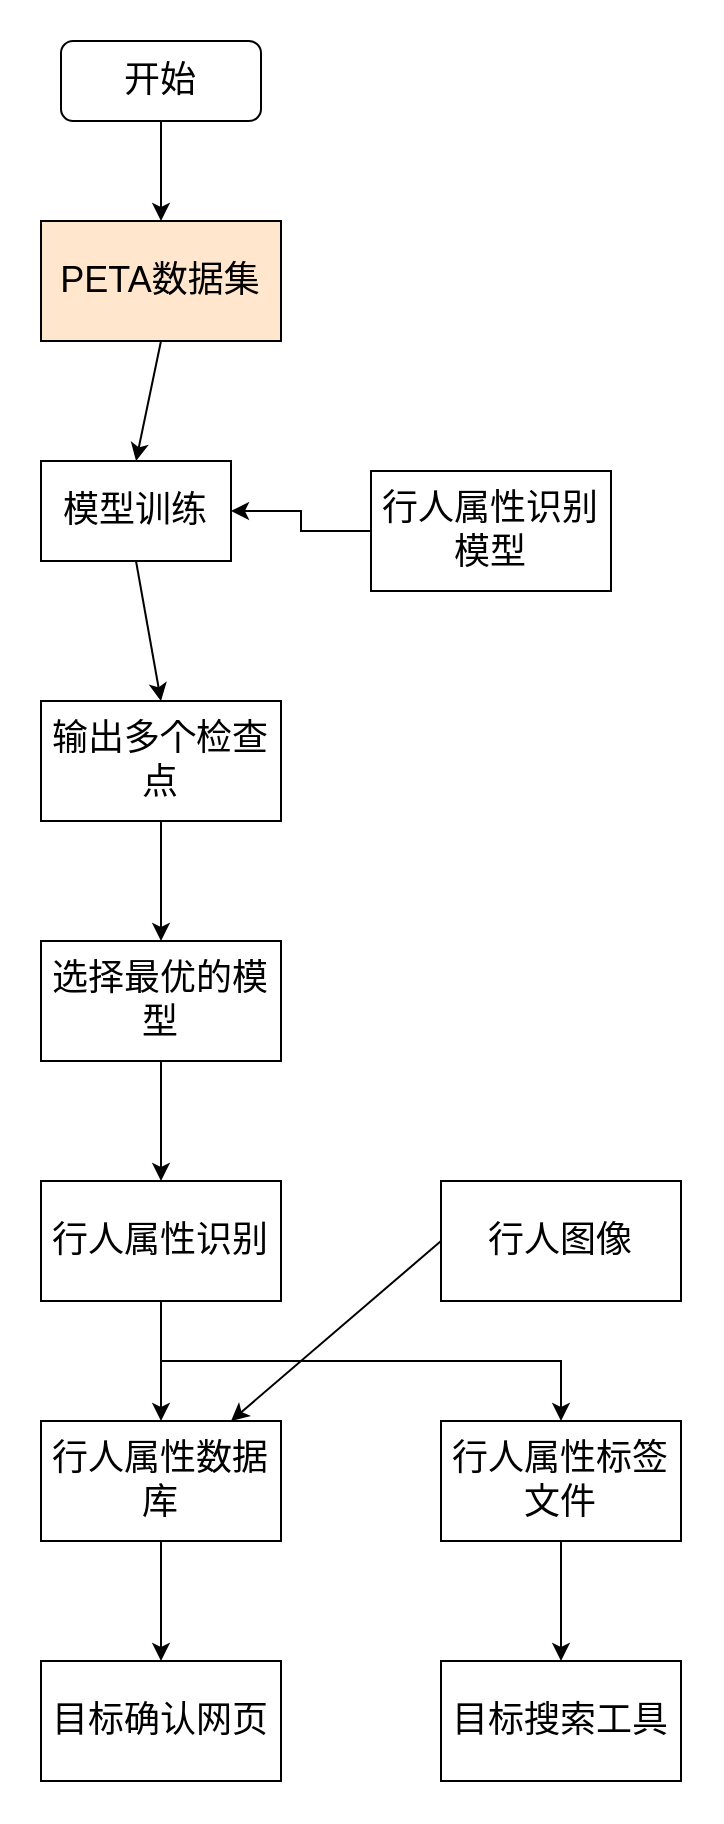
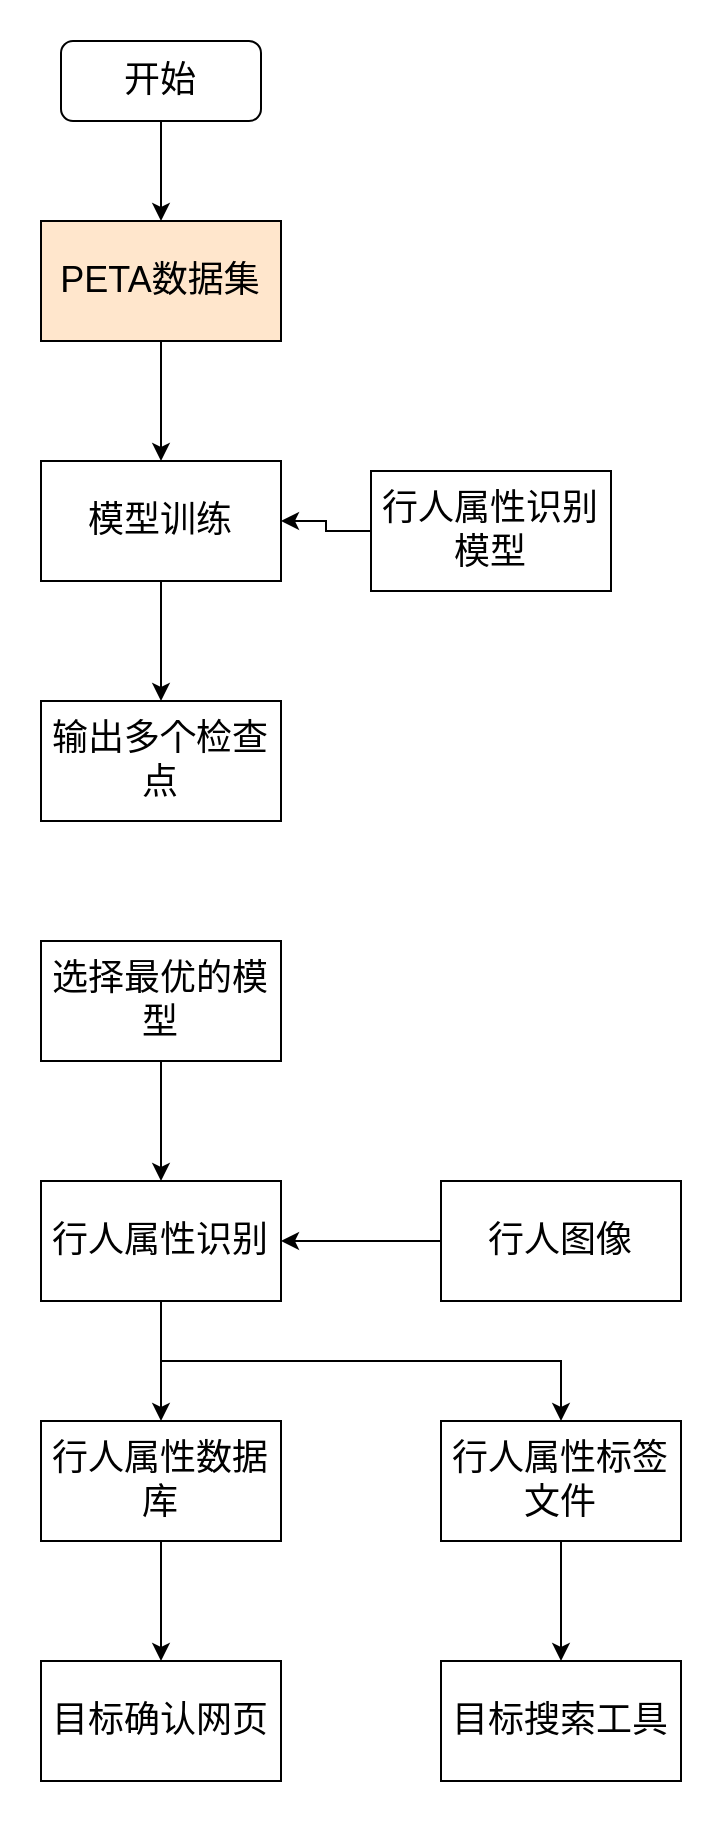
- <mxCell id="3" value="&lt;font style=&quot;font-size: 18px&quot;&gt;模型训练&lt;/font&gt;" style="rounded=0;whiteSpace=wrap;html=1;fillColor=#FFFFFF;gradientColor=none;" vertex="1" parent="1"><mxGeometry x="20" y="230" width="95" height="50" as="geometry" /></mxCell>
+ <mxCell id="3" value="&lt;font style=&quot;font-size: 18px&quot;&gt;模型训练&lt;/font&gt;" style="rounded=0;whiteSpace=wrap;html=1;fillColor=#FFFFFF;gradientColor=none;" vertex="1" parent="1"><mxGeometry x="20" y="230" width="120" height="60" as="geometry" /></mxCell>
- <mxCell id="8" value="" style="endArrow=classic;html=1;exitX=0.5;exitY=1;exitDx=0;exitDy=0;entryX=0.5;entryY=0;entryDx=0;entryDy=0;" edge="1" parent="1" source="5" target="7"><mxGeometry width="50" height="50" relative="1" as="geometry"><mxPoint x="140" y="500" as="sourcePoint" /><mxPoint x="190" y="450" as="targetPoint" /></mxGeometry></mxCell>
- <mxCell id="12" value="" style="endArrow=classic;html=1;exitX=0;exitY=0.5;exitDx=0;exitDy=0;" edge="1" parent="1" source="10" target="16"><mxGeometry width="50" height="50" relative="1" as="geometry"><mxPoint x="140" y="380" as="sourcePoint" /><mxPoint x="190" y="330" as="targetPoint" /></mxGeometry></mxCell>
+ <mxCell id="12" value="" style="endArrow=classic;html=1;exitX=0;exitY=0.5;exitDx=0;exitDy=0;entryX=1;entryY=0.5;entryDx=0;entryDy=0;" edge="1" parent="1" source="10" target="9"><mxGeometry width="50" height="50" relative="1" as="geometry"><mxPoint x="140" y="380" as="sourcePoint" /><mxPoint x="190" y="330" as="targetPoint" /></mxGeometry></mxCell>
